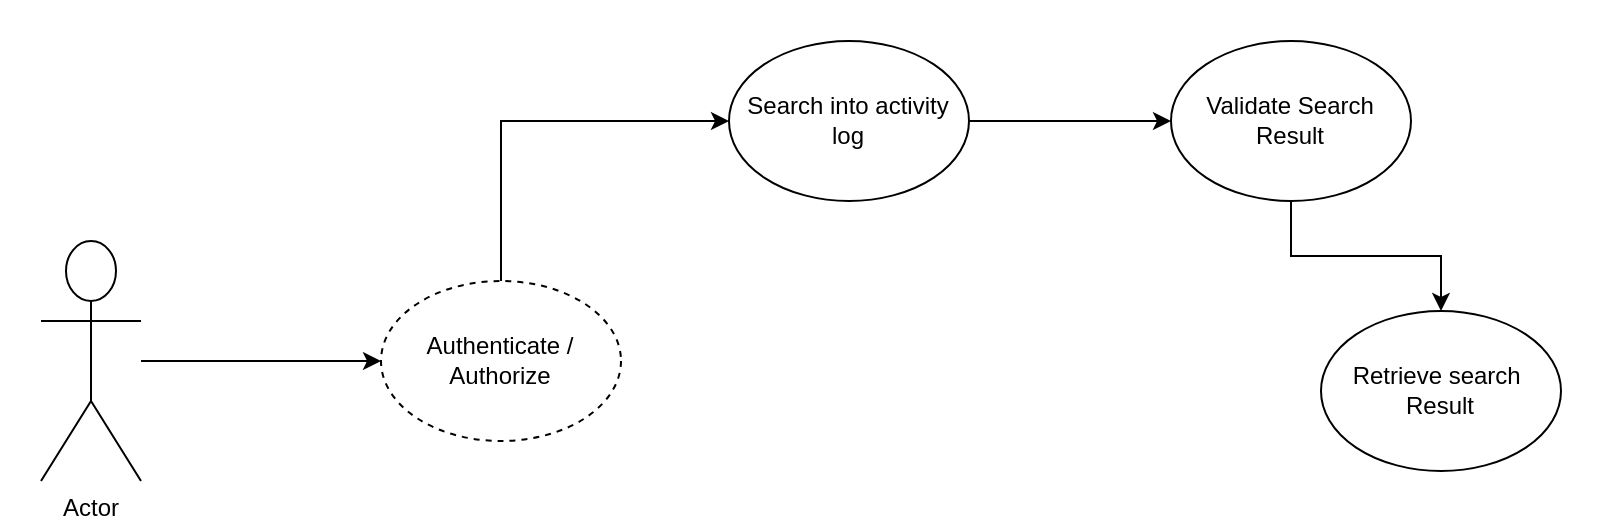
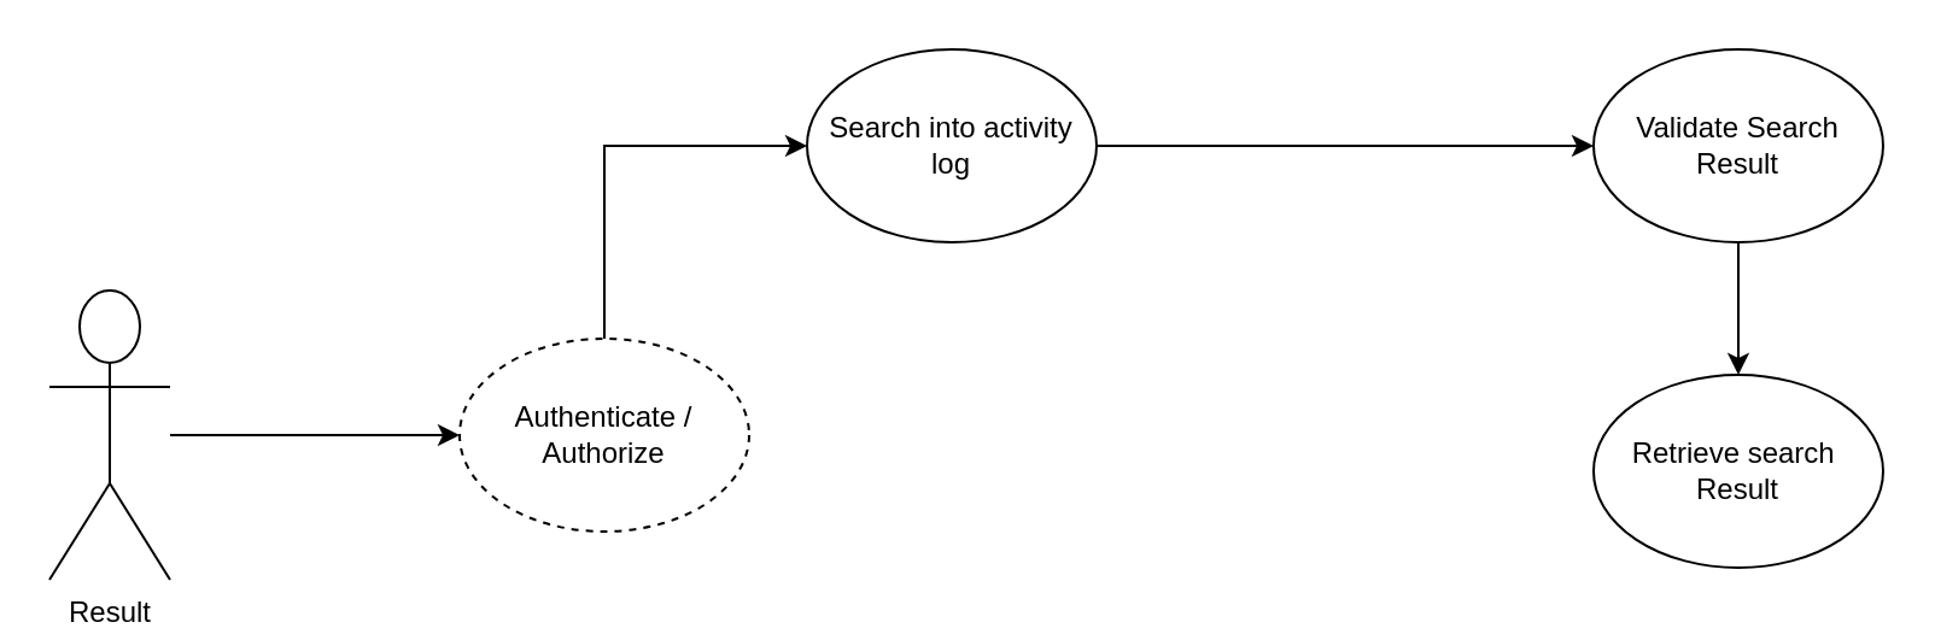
- <mxCell id="7" value="Search into activity log" style="ellipse;whiteSpace=wrap;html=1;" vertex="1" parent="1"><mxGeometry x="364" y="20" width="120" height="80" as="geometry" /></mxCell>
+ <mxCell id="7" value="Search into activity log" style="ellipse;whiteSpace=wrap;html=1;" vertex="1" parent="1"><mxGeometry x="334" y="20" width="120" height="80" as="geometry" /></mxCell>
- <mxCell id="9" value="Validate Search&lt;br&gt;Result" style="ellipse;whiteSpace=wrap;html=1;" vertex="1" parent="1"><mxGeometry x="585" y="20" width="120" height="80" as="geometry" /></mxCell>
+ <mxCell id="9" value="Validate Search&lt;br&gt;Result" style="ellipse;whiteSpace=wrap;html=1;" vertex="1" parent="1"><mxGeometry x="660" y="20" width="120" height="80" as="geometry" /></mxCell>
- <mxCell id="3" value="Actor" style="shape=umlActor;verticalLabelPosition=bottom;verticalAlign=top;html=1;outlineConnect=0;" vertex="1" parent="1"><mxGeometry x="20" y="120" width="50" height="120" as="geometry" /></mxCell>
+ <mxCell id="3" value="Result" style="shape=umlActor;verticalLabelPosition=bottom;verticalAlign=top;html=1;outlineConnect=0;" vertex="1" parent="1"><mxGeometry x="20" y="120" width="50" height="120" as="geometry" /></mxCell>
